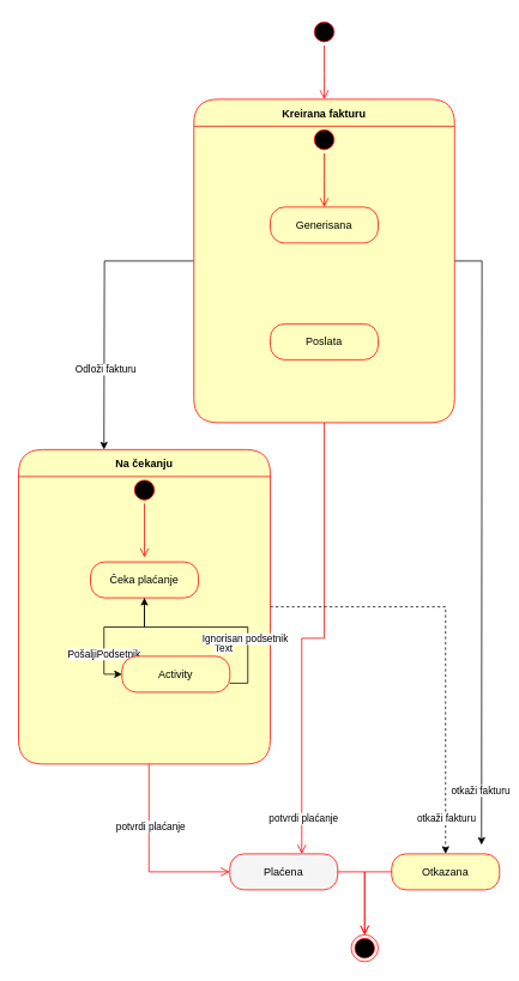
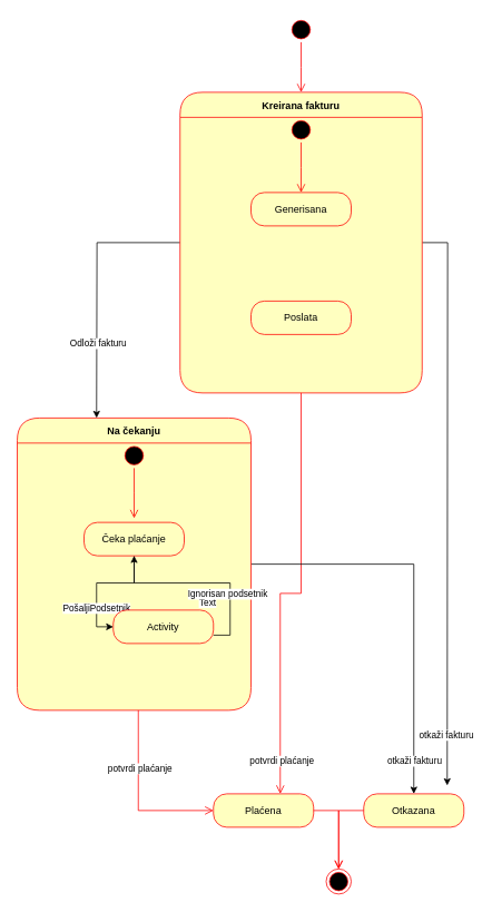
- <mxCell id="15" style="edgeStyle=orthogonalEdgeStyle;rounded=0;orthogonalLoop=1;jettySize=auto;html=1;entryX=0.5;entryY=0;entryDx=0;entryDy=0;dashed=1;" edge="1" parent="1" source="17" target="31"><mxGeometry relative="1" as="geometry"><mxPoint x="325" y="940" as="targetPoint" /></mxGeometry></mxCell>
+ <mxCell id="15" style="edgeStyle=orthogonalEdgeStyle;rounded=0;orthogonalLoop=1;jettySize=auto;html=1;entryX=0.5;entryY=0;entryDx=0;entryDy=0;" edge="1" parent="1" source="17" target="31"><mxGeometry relative="1" as="geometry"><mxPoint x="325" y="940" as="targetPoint" /></mxGeometry></mxCell>
- <mxCell id="29" value="Plaćena" style="rounded=1;whiteSpace=wrap;html=1;arcSize=40;fontColor=#000000;fillColor=#f5f5f5;strokeColor=#ff0000;" vertex="1" parent="1"><mxGeometry x="255" y="950" width="120" height="40" as="geometry" /></mxCell>
+ <mxCell id="29" value="Plaćena" style="rounded=1;whiteSpace=wrap;html=1;arcSize=40;fontColor=#000000;fillColor=#ffffc0;strokeColor=#ff0000;" vertex="1" parent="1"><mxGeometry x="255" y="950" width="120" height="40" as="geometry" /></mxCell>
